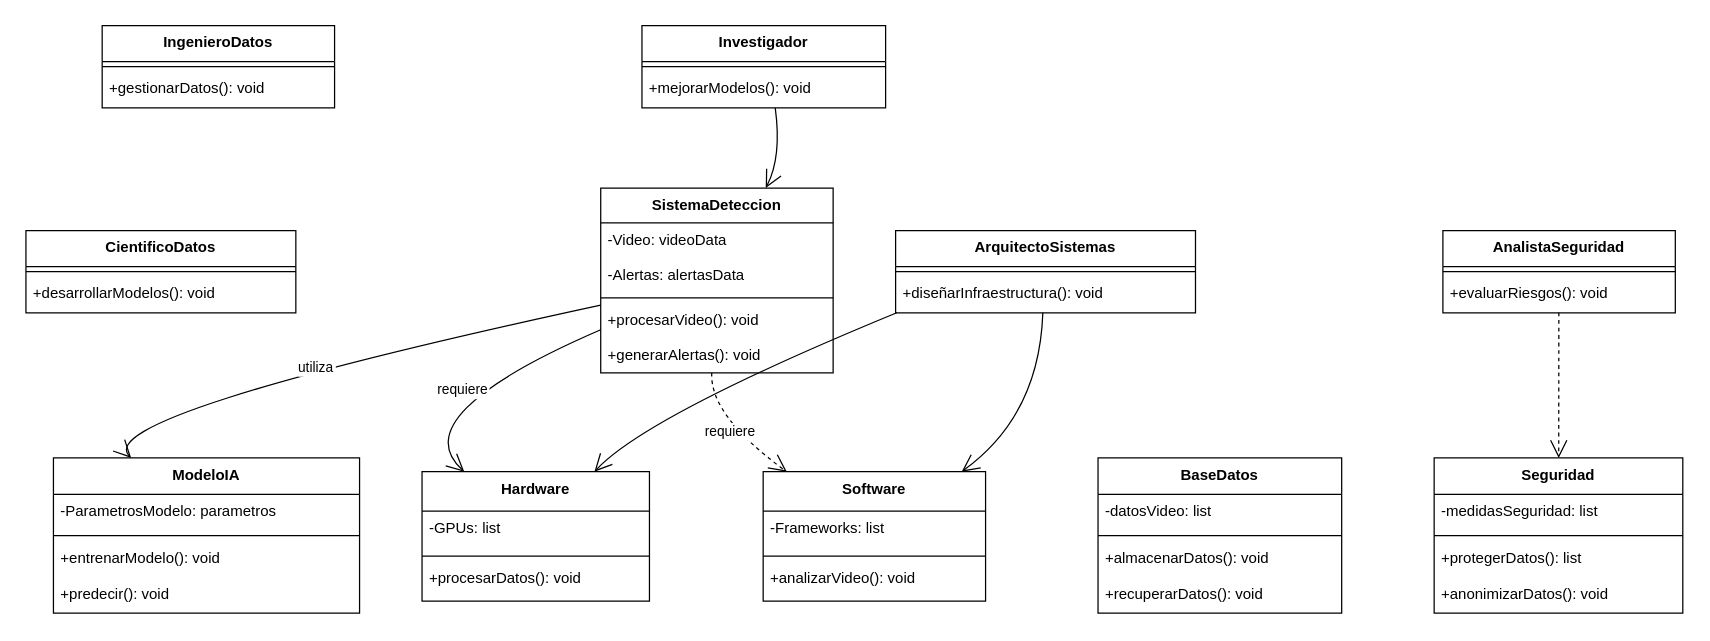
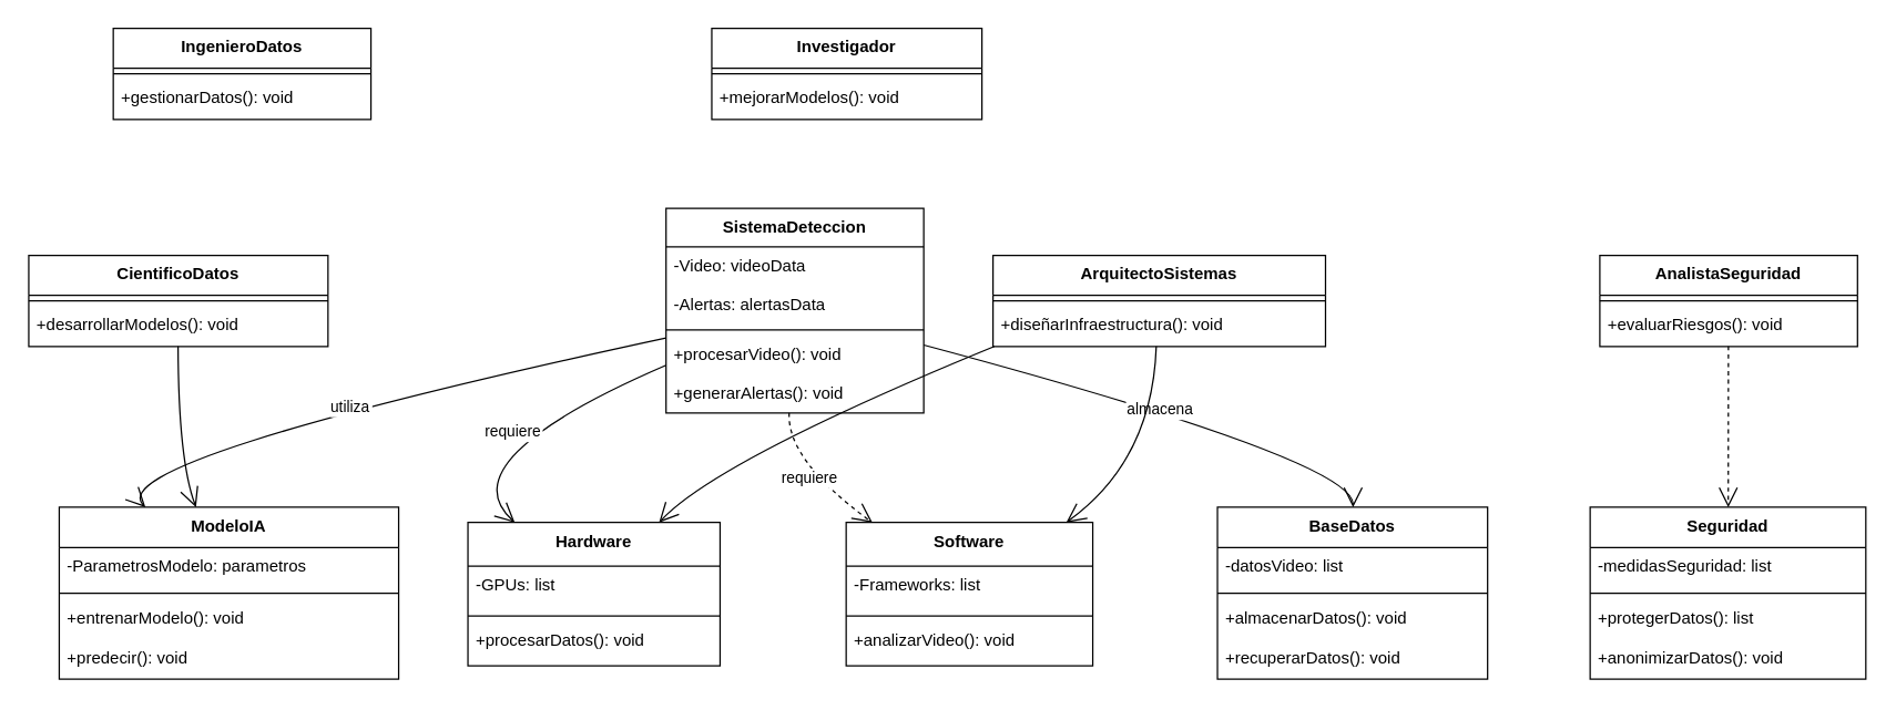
- <mxCell id="54" value="" style="curved=1;startArrow=none;endArrow=open;endSize=12;exitX=0.547;exitY=1;entryX=0.71;entryY=0;rounded=0;" edge="1" parent="1" source="43" target="2"><mxGeometry relative="1" as="geometry"><Array as="points"><mxPoint x="625" y="125" /></Array></mxGeometry></mxCell>
+ <mxCell id="49" value="almacena" style="curved=1;startArrow=none;endArrow=open;endSize=12;exitX=0.997;exitY=0.667;entryX=0.502;entryY=0;rounded=0;" edge="1" parent="1" source="2" target="21"><mxGeometry relative="1" as="geometry"><Array as="points"><mxPoint x="976" y="332" /></Array></mxGeometry></mxCell>
+ <mxCell id="50" value="" style="curved=1;startArrow=none;endArrow=open;endSize=12;exitX=0.499;exitY=0.997;entryX=0.403;entryY=0;rounded=0;" edge="1" parent="1" source="34" target="8"><mxGeometry relative="1" as="geometry"><Array as="points"><mxPoint x="128" y="332" /></Array></mxGeometry></mxCell>
